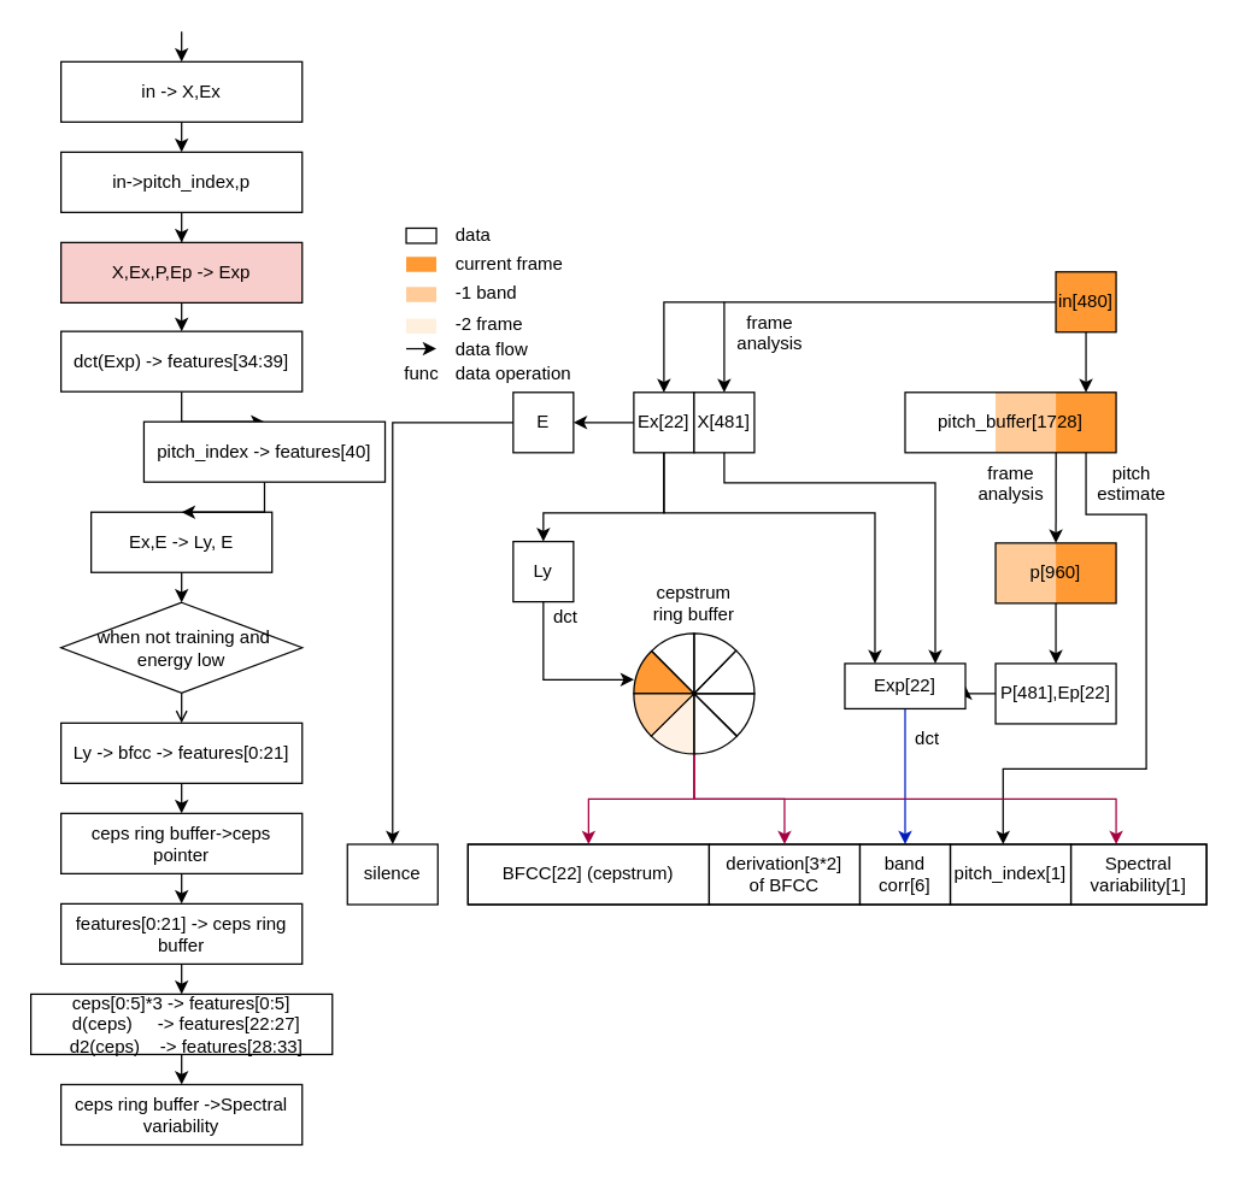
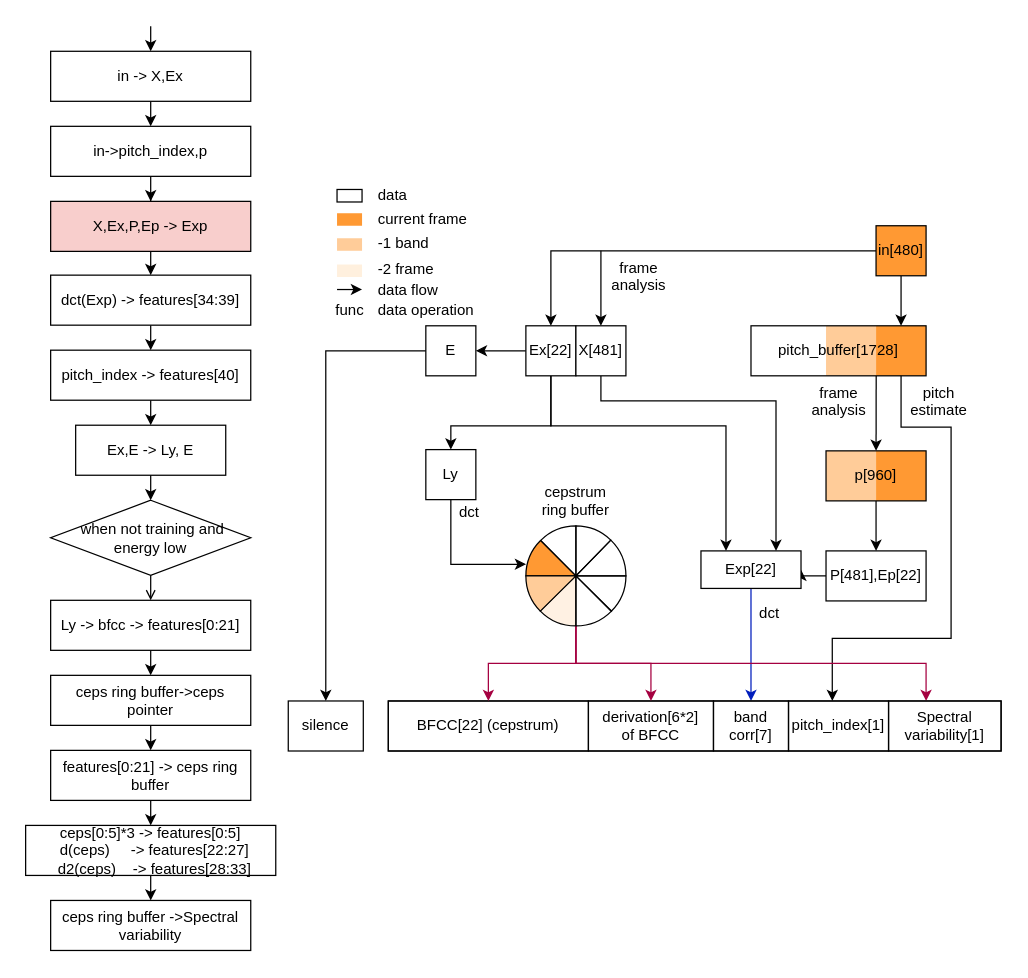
- <mxCell id="10" value="pitch_index -&amp;gt; features[40]" style="rounded=0;whiteSpace=wrap;html=1;" parent="1" vertex="1"><mxGeometry x="95" y="279.5" width="160" height="40" as="geometry" /></mxCell>
+ <mxCell id="10" value="pitch_index -&amp;gt; features[40]" style="rounded=0;whiteSpace=wrap;html=1;" parent="1" vertex="1"><mxGeometry x="40" y="279.5" width="160" height="40" as="geometry" /></mxCell>
- <mxCell id="47" value="derivation[3*2]&lt;br&gt;of&amp;nbsp;BFCC" style="rounded=0;whiteSpace=wrap;html=1;fillColor=none;" parent="1" vertex="1"><mxGeometry x="470" y="560" width="100" height="40" as="geometry" /></mxCell>
+ <mxCell id="47" value="derivation[6*2]&lt;br&gt;of&amp;nbsp;BFCC" style="rounded=0;whiteSpace=wrap;html=1;fillColor=none;" parent="1" vertex="1"><mxGeometry x="470" y="560" width="100" height="40" as="geometry" /></mxCell>
- <mxCell id="65" value="band corr[6]" style="rounded=0;whiteSpace=wrap;html=1;fillColor=none;" parent="1" vertex="1"><mxGeometry x="570" y="560" width="60" height="40" as="geometry" /></mxCell>
+ <mxCell id="65" value="band corr[7]" style="rounded=0;whiteSpace=wrap;html=1;fillColor=none;" parent="1" vertex="1"><mxGeometry x="570" y="560" width="60" height="40" as="geometry" /></mxCell>
